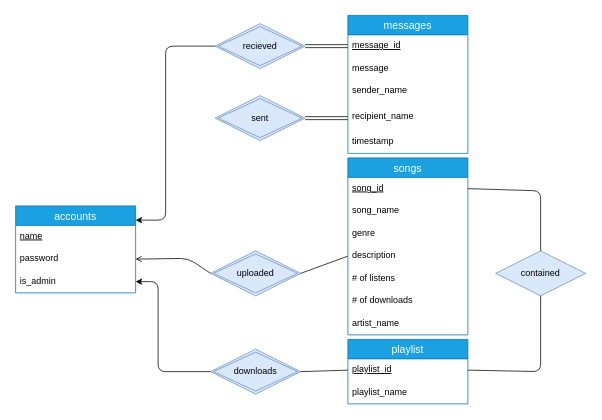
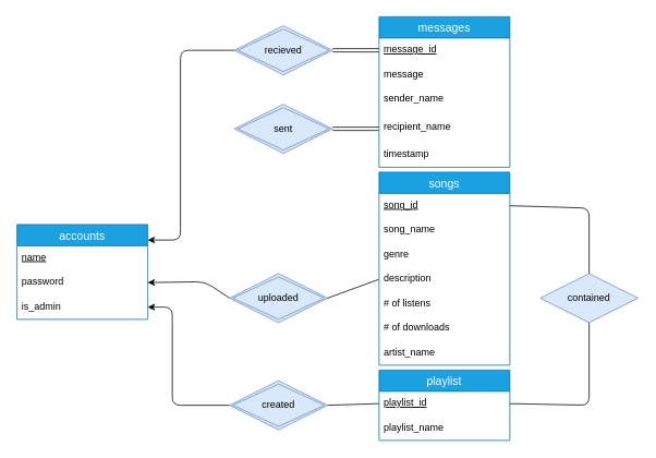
- <mxCell id="11" value="" style="endArrow=open;html=1;entryX=1;entryY=0.5;entryDx=0;entryDy=0;exitX=0;exitY=0.5;exitDx=0;exitDy=0;" parent="1" source="10" target="8" edge="1"><mxGeometry width="50" height="50" relative="1" as="geometry"><mxPoint x="560" y="284" as="sourcePoint" /><mxPoint x="610" y="234" as="targetPoint" /><Array as="points"><mxPoint x="250" y="344" /></Array></mxGeometry></mxCell>
+ <mxCell id="11" value="" style="endArrow=classic;html=1;entryX=1;entryY=0.5;entryDx=0;entryDy=0;exitX=0;exitY=0.5;exitDx=0;exitDy=0;" parent="1" source="10" target="8" edge="1"><mxGeometry width="50" height="50" relative="1" as="geometry"><mxPoint x="560" y="284" as="sourcePoint" /><mxPoint x="610" y="234" as="targetPoint" /><Array as="points"><mxPoint x="250" y="344" /></Array></mxGeometry></mxCell>
- <mxCell id="5" value="downloads" style="shape=rhombus;double=1;perimeter=rhombusPerimeter;whiteSpace=wrap;html=1;align=center;fillColor=#dae8fc;strokeColor=#6c8ebf;" parent="1" vertex="1"><mxGeometry x="280" y="465" width="120" height="60" as="geometry" /></mxCell>
+ <mxCell id="5" value="created" style="shape=rhombus;double=1;perimeter=rhombusPerimeter;whiteSpace=wrap;html=1;align=center;fillColor=#dae8fc;strokeColor=#6c8ebf;" parent="1" vertex="1"><mxGeometry x="280" y="465" width="120" height="60" as="geometry" /></mxCell>
